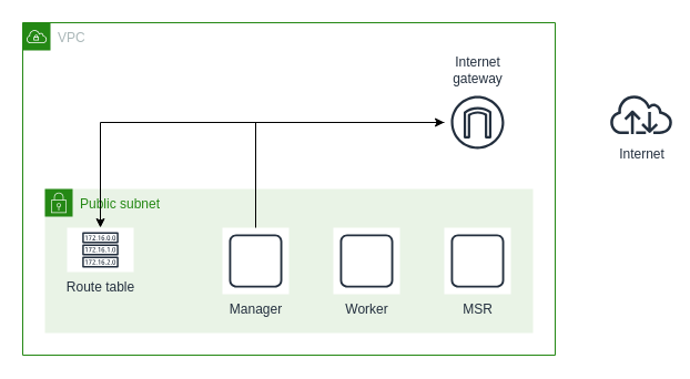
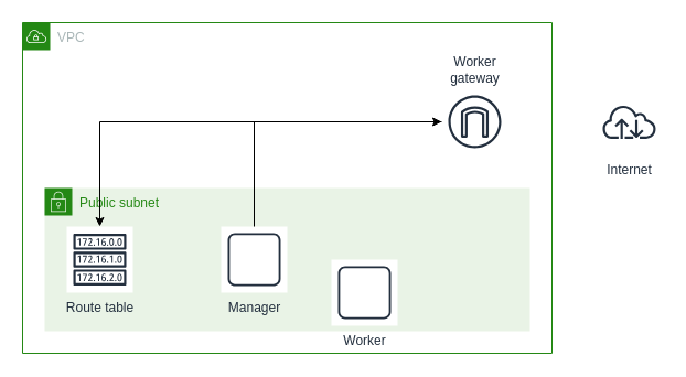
- <mxCell id="8" value="Internet&#10;gateway" style="sketch=0;outlineConnect=0;fontColor=#232F3E;gradientColor=none;strokeColor=#232F3E;fillColor=#ffffff;dashed=0;verticalLabelPosition=top;verticalAlign=bottom;align=center;html=1;fontSize=12;fontStyle=0;aspect=fixed;shape=mxgraph.aws4.resourceIcon;resIcon=mxgraph.aws4.internet_gateway;labelPosition=center;" vertex="1" parent="2"><mxGeometry x="380" y="60" width="60" height="60" as="geometry" /></mxCell>
+ <mxCell id="8" value="Worker&#10;gateway" style="sketch=0;outlineConnect=0;fontColor=#232F3E;gradientColor=none;strokeColor=#232F3E;fillColor=#ffffff;dashed=0;verticalLabelPosition=top;verticalAlign=bottom;align=center;html=1;fontSize=12;fontStyle=0;aspect=fixed;shape=mxgraph.aws4.resourceIcon;resIcon=mxgraph.aws4.internet_gateway;labelPosition=center;" vertex="1" parent="2"><mxGeometry x="380" y="60" width="60" height="60" as="geometry" /></mxCell>
- <mxCell id="10" value="Internet" style="sketch=0;outlineConnect=0;fontColor=#232F3E;gradientColor=none;strokeColor=#232F3E;fillColor=#ffffff;dashed=0;verticalLabelPosition=bottom;verticalAlign=top;align=center;html=1;fontSize=12;fontStyle=0;aspect=fixed;shape=mxgraph.aws4.resourceIcon;resIcon=mxgraph.aws4.internet;" vertex="1" parent="1"><mxGeometry x="540" y="80" width="75" height="45" as="geometry" /></mxCell>
+ <mxCell id="10" value="Internet" style="sketch=0;outlineConnect=0;fontColor=#232F3E;gradientColor=none;strokeColor=#232F3E;fillColor=#ffffff;dashed=0;verticalLabelPosition=bottom;verticalAlign=top;align=center;html=1;fontSize=12;fontStyle=0;aspect=fixed;shape=mxgraph.aws4.resourceIcon;resIcon=mxgraph.aws4.internet;" vertex="1" parent="1"><mxGeometry x="540" y="80" width="60" height="60" as="geometry" /></mxCell>
- <mxCell id="7" value="Route table" style="sketch=0;outlineConnect=0;fontColor=#232F3E;gradientColor=none;strokeColor=#232F3E;fillColor=#ffffff;dashed=0;verticalLabelPosition=bottom;verticalAlign=top;align=center;html=1;fontSize=12;fontStyle=0;aspect=fixed;shape=mxgraph.aws4.resourceIcon;resIcon=mxgraph.aws4.route_table;" vertex="1" parent="3"><mxGeometry x="20" y="35" width="60" height="40" as="geometry" /></mxCell>
+ <mxCell id="7" value="Route table" style="sketch=0;outlineConnect=0;fontColor=#232F3E;gradientColor=none;strokeColor=#232F3E;fillColor=#ffffff;dashed=0;verticalLabelPosition=bottom;verticalAlign=top;align=center;html=1;fontSize=12;fontStyle=0;aspect=fixed;shape=mxgraph.aws4.resourceIcon;resIcon=mxgraph.aws4.route_table;" vertex="1" parent="3"><mxGeometry x="20" y="35" width="60" height="60" as="geometry" /></mxCell>
- <mxCell id="4" value="Worker" style="sketch=0;outlineConnect=0;fontColor=#232F3E;gradientColor=none;strokeColor=#232F3E;fillColor=#ffffff;dashed=0;verticalLabelPosition=bottom;verticalAlign=top;align=center;html=1;fontSize=12;fontStyle=0;aspect=fixed;shape=mxgraph.aws4.resourceIcon;resIcon=mxgraph.aws4.instance;" vertex="1" parent="3"><mxGeometry x="260" y="35" width="60" height="60" as="geometry" /></mxCell>
+ <mxCell id="4" value="Worker" style="sketch=0;outlineConnect=0;fontColor=#232F3E;gradientColor=none;strokeColor=#232F3E;fillColor=#ffffff;dashed=0;verticalLabelPosition=bottom;verticalAlign=top;align=center;html=1;fontSize=12;fontStyle=0;aspect=fixed;shape=mxgraph.aws4.resourceIcon;resIcon=mxgraph.aws4.instance;" vertex="1" parent="3"><mxGeometry x="260" y="65" width="60" height="60" as="geometry" /></mxCell>
- <mxCell id="5" value="MSR" style="sketch=0;outlineConnect=0;fontColor=#232F3E;gradientColor=none;strokeColor=#232F3E;fillColor=#ffffff;dashed=0;verticalLabelPosition=bottom;verticalAlign=top;align=center;html=1;fontSize=12;fontStyle=0;aspect=fixed;shape=mxgraph.aws4.resourceIcon;resIcon=mxgraph.aws4.instance;" vertex="1" parent="3"><mxGeometry x="360" y="35" width="60" height="60" as="geometry" /></mxCell>
